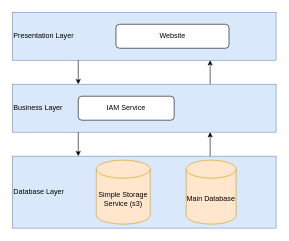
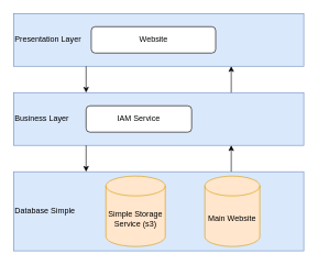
- <mxCell id="4" value="Website" style="rounded=1;whiteSpace=wrap;html=1;" parent="2" vertex="1"><mxGeometry x="172.857" y="20" width="188.571" height="40" as="geometry" /></mxCell>
+ <mxCell id="4" value="Website" style="rounded=1;whiteSpace=wrap;html=1;" parent="2" vertex="1"><mxGeometry x="117.857" y="20" width="188.571" height="40" as="geometry" /></mxCell>
- <mxCell id="9" value="Database Layer" style="rounded=0;whiteSpace=wrap;html=1;fillColor=#dae8fc;strokeColor=#6c8ebf;align=left;" parent="8" vertex="1"><mxGeometry width="440.0" height="120" as="geometry" /></mxCell>
+ <mxCell id="9" value="Database Simple" style="rounded=0;whiteSpace=wrap;html=1;fillColor=#dae8fc;strokeColor=#6c8ebf;align=left;" parent="8" vertex="1"><mxGeometry width="440.0" height="120" as="geometry" /></mxCell>
- <mxCell id="10" value="Main Database" style="shape=cylinder3;whiteSpace=wrap;html=1;boundedLbl=1;backgroundOutline=1;size=15;fillColor=#ffe6cc;strokeColor=#d79b00;" parent="8" vertex="1"><mxGeometry x="290" y="6.66" width="83.33" height="106.67" as="geometry" /></mxCell>
+ <mxCell id="10" value="Main Website" style="shape=cylinder3;whiteSpace=wrap;html=1;boundedLbl=1;backgroundOutline=1;size=15;fillColor=#ffe6cc;strokeColor=#d79b00;" parent="8" vertex="1"><mxGeometry x="290" y="6.66" width="83.33" height="106.67" as="geometry" /></mxCell>
